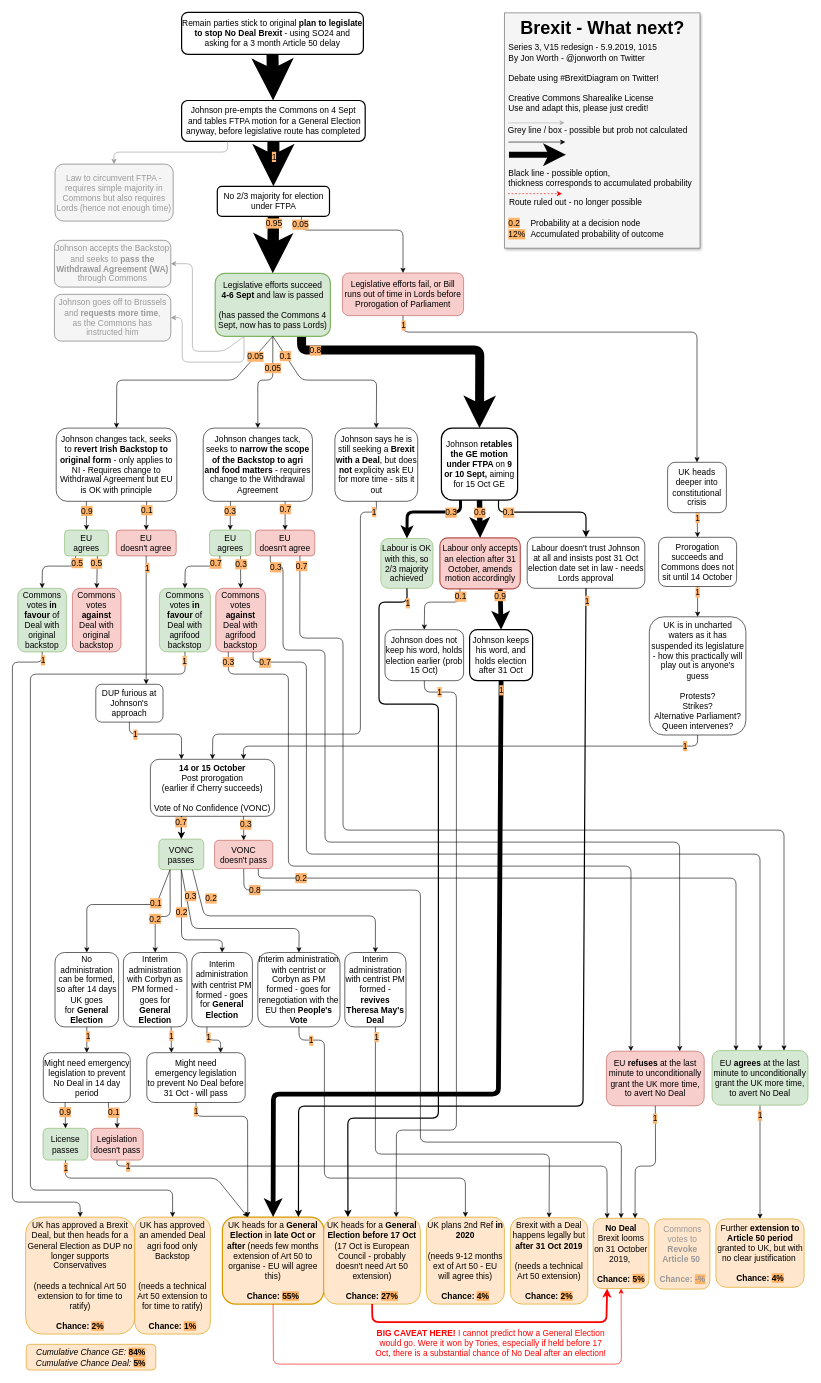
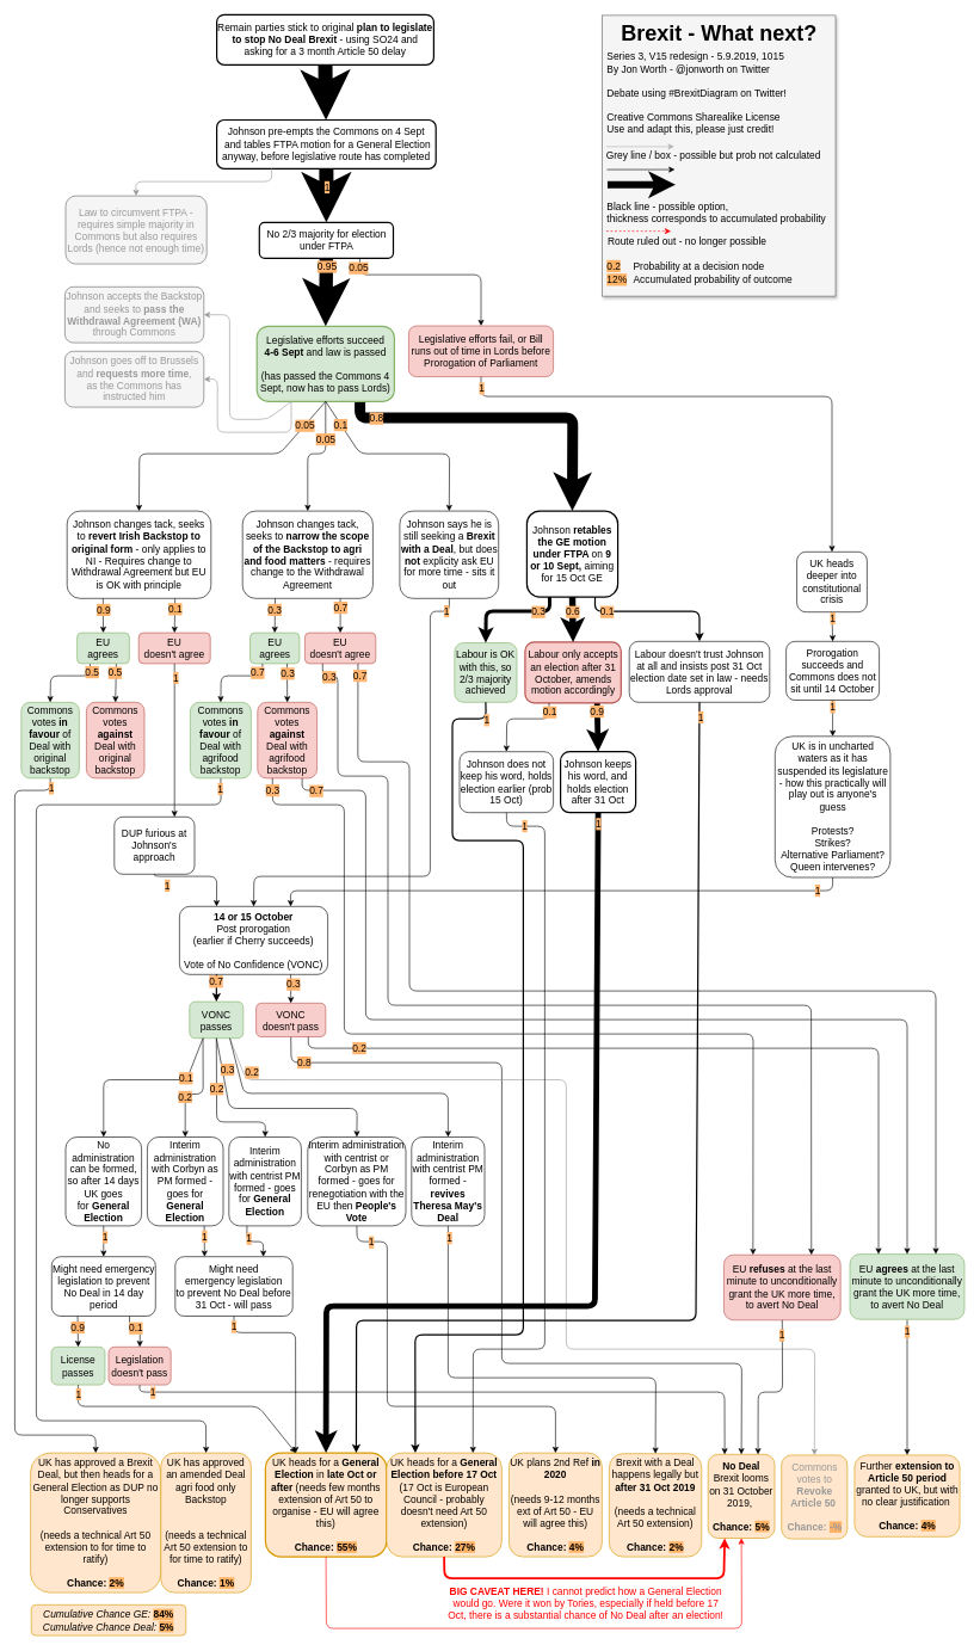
- <mxCell id="21" value="DUP furious at Johnson's approach" style="rounded=1;whiteSpace=wrap;html=1;fontSize=14;" parent="1" vertex="1"><mxGeometry x="159" y="1140" width="112" height="63" as="geometry" /></mxCell>
+ <mxCell id="21" value="DUP furious at Johnson's approach" style="rounded=1;whiteSpace=wrap;html=1;fontSize=14;" parent="1" vertex="1"><mxGeometry x="159" y="1140" width="112" height="80" as="geometry" /></mxCell>
+ <mxCell id="103" value="" style="endArrow=classic;html=1;strokeWidth=1;fontSize=14;entryX=0.5;entryY=0;entryDx=0;entryDy=0;exitX=0.75;exitY=1;exitDx=0;exitDy=0;strokeColor=#999999;" parent="1" source="41" target="49" edge="1"><mxGeometry width="50" height="50" relative="1" as="geometry"><mxPoint x="803" y="1897" as="sourcePoint" /><mxPoint x="853" y="1847" as="targetPoint" /><Array as="points"><mxPoint x="343" y="1507" /><mxPoint x="420" y="1507" /><mxPoint x="790" y="1507" /><mxPoint x="790" y="1883" /><mxPoint x="1137" y="1883" /></Array></mxGeometry></mxCell>
